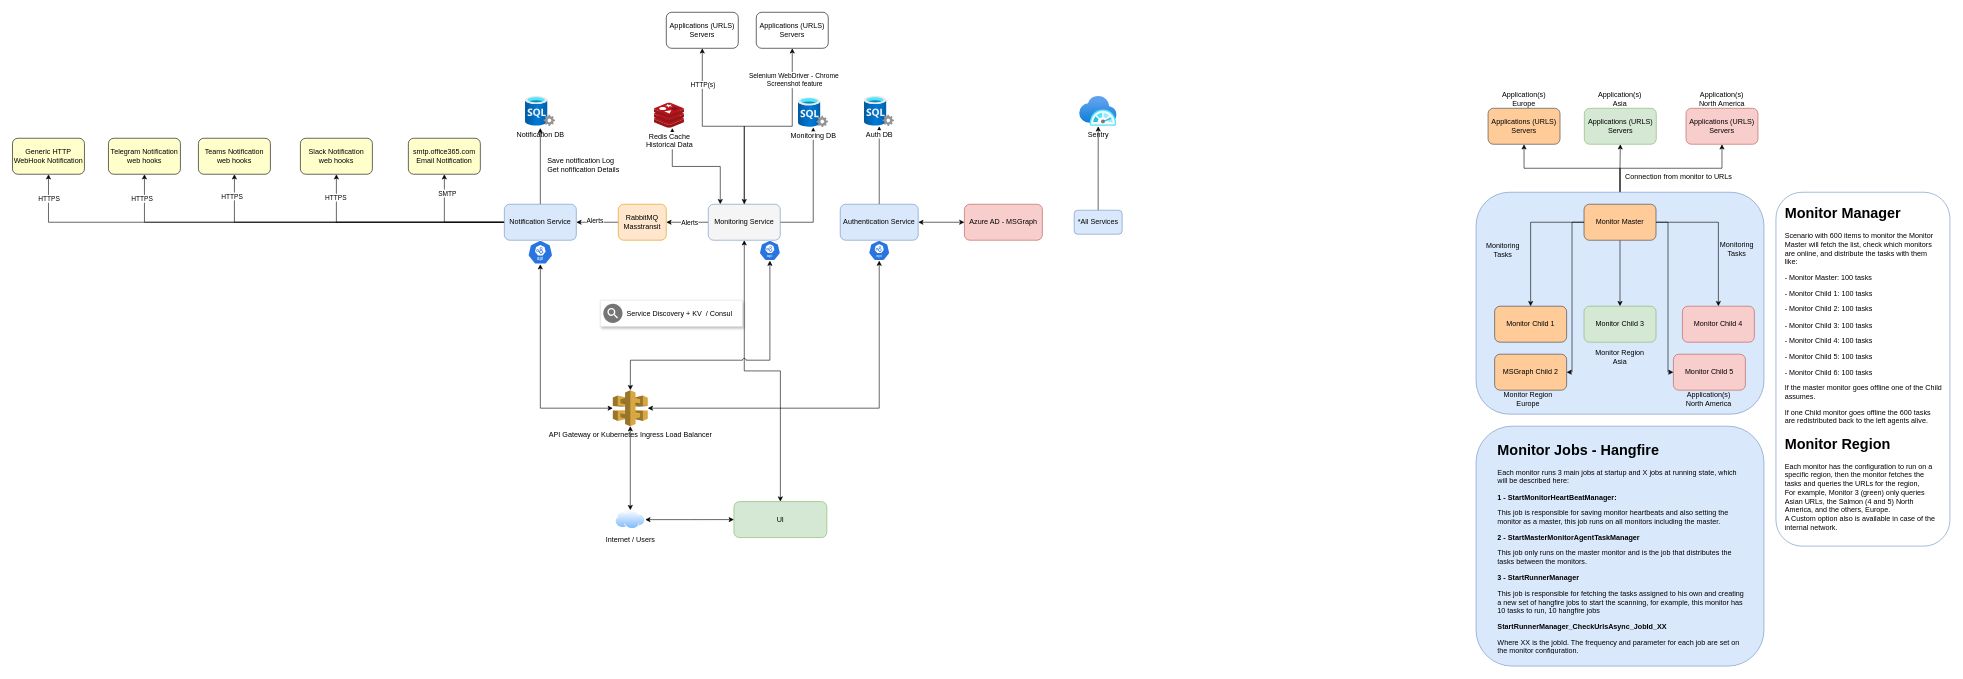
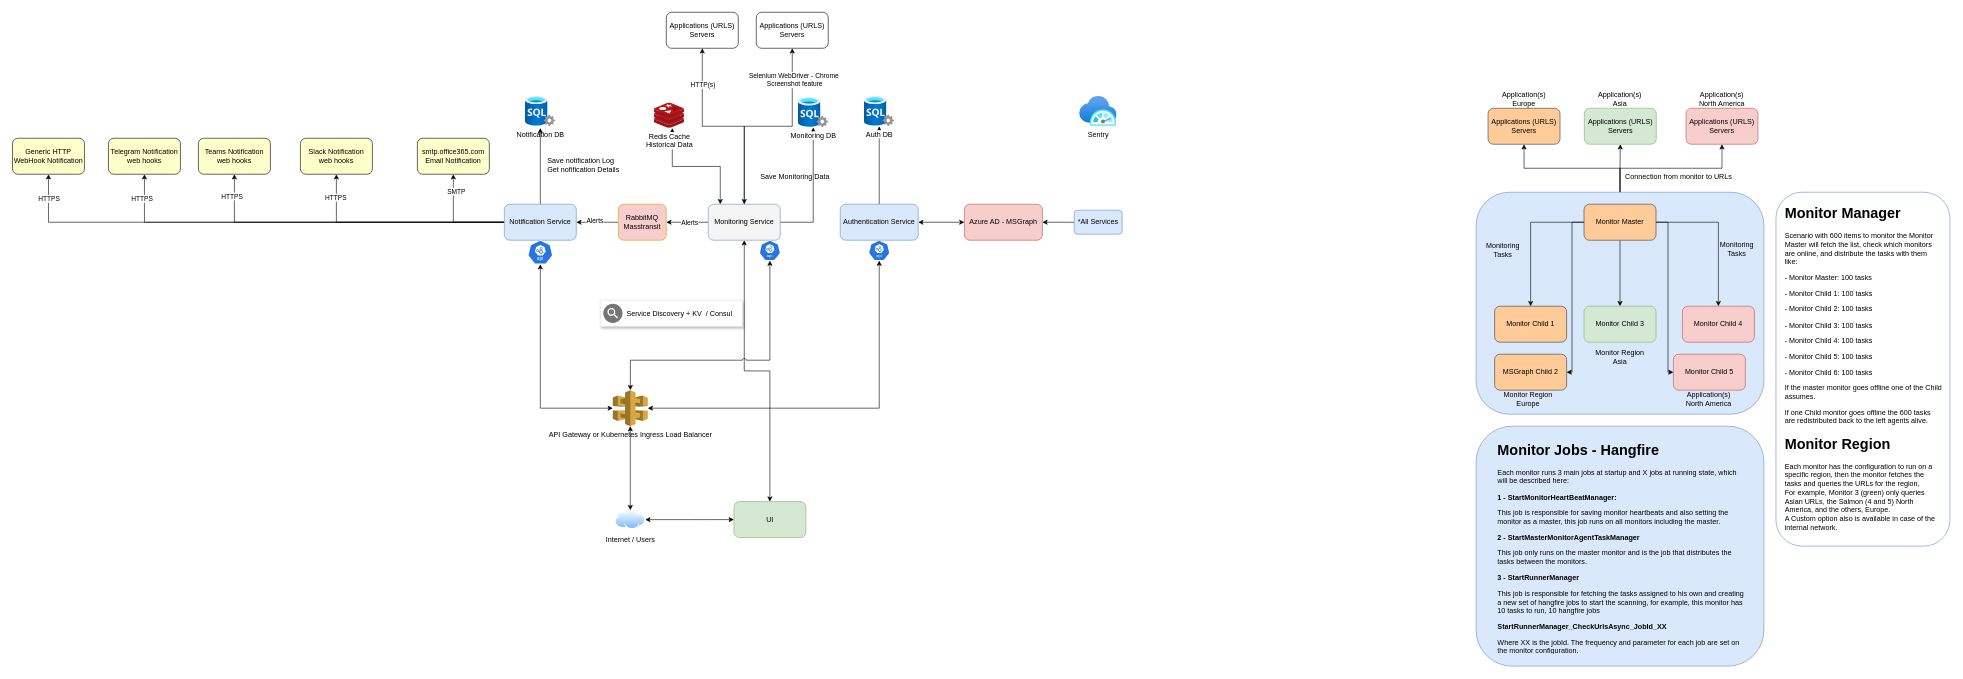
- <mxCell id="55" style="edgeStyle=orthogonalEdgeStyle;rounded=0;orthogonalLoop=1;jettySize=auto;html=1;" parent="1" source="56" target="54" edge="1"><mxGeometry relative="1" as="geometry" /></mxCell>
+ <mxCell id="55" style="edgeStyle=orthogonalEdgeStyle;rounded=0;orthogonalLoop=1;jettySize=auto;html=1;" parent="1" source="56" target="37" edge="1"><mxGeometry relative="1" as="geometry" /></mxCell>
- <mxCell id="50" value="smtp.office365.com&lt;br&gt;Email Notification" style="rounded=1;whiteSpace=wrap;html=1;fillColor=#FFFFCC;" parent="1" vertex="1"><mxGeometry x="680" y="230" width="120" height="60" as="geometry" /></mxCell>
+ <mxCell id="50" value="smtp.office365.com&lt;br&gt;Email Notification" style="rounded=1;whiteSpace=wrap;html=1;fillColor=#FFFFCC;" parent="1" vertex="1"><mxGeometry x="695" y="230" width="120" height="60" as="geometry" /></mxCell>
+ <mxCell id="23" value="Save Monitoring Data" style="text;html=1;strokeColor=none;fillColor=none;align=left;verticalAlign=middle;whiteSpace=wrap;rounded=0;" parent="1" vertex="1"><mxGeometry x="1265" y="270" width="130" height="50" as="geometry" /></mxCell>
- <mxCell id="20" value="RabbitMQ&lt;br&gt;Masstransit" style="rounded=1;whiteSpace=wrap;html=1;fillColor=#ffe6cc;strokeColor=#d79b00;" parent="1" vertex="1"><mxGeometry x="1030" y="340" width="80" height="60" as="geometry" /></mxCell>
+ <mxCell id="20" value="RabbitMQ&lt;br&gt;Masstransit" style="rounded=1;whiteSpace=wrap;html=1;fillColor=#f8cecc;strokeColor=#d79b00;" parent="1" vertex="1"><mxGeometry x="1030" y="340" width="80" height="60" as="geometry" /></mxCell>
- <mxCell id="12" value="UI" style="rounded=1;whiteSpace=wrap;html=1;fillColor=#d5e8d4;strokeColor=#82b366;" parent="1" vertex="1"><mxGeometry x="1222.71" y="835.75" width="155" height="60" as="geometry" /></mxCell>
+ <mxCell id="12" value="UI" style="rounded=1;whiteSpace=wrap;html=1;fillColor=#d5e8d4;strokeColor=#82b366;" parent="1" vertex="1"><mxGeometry x="1222.71" y="835.75" width="120" height="60" as="geometry" /></mxCell>
